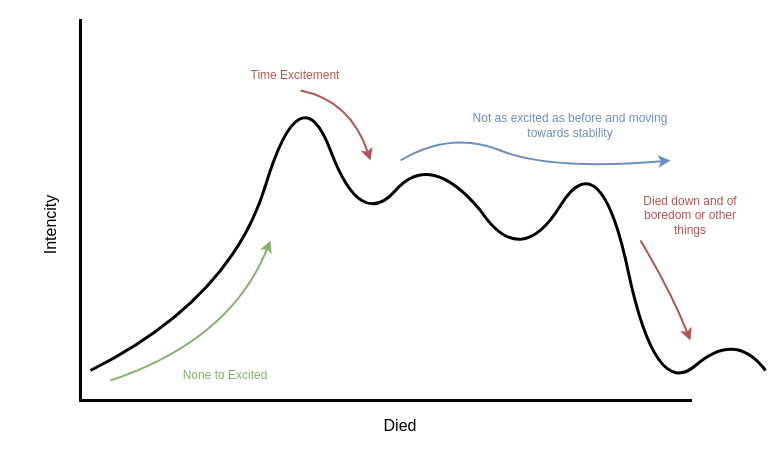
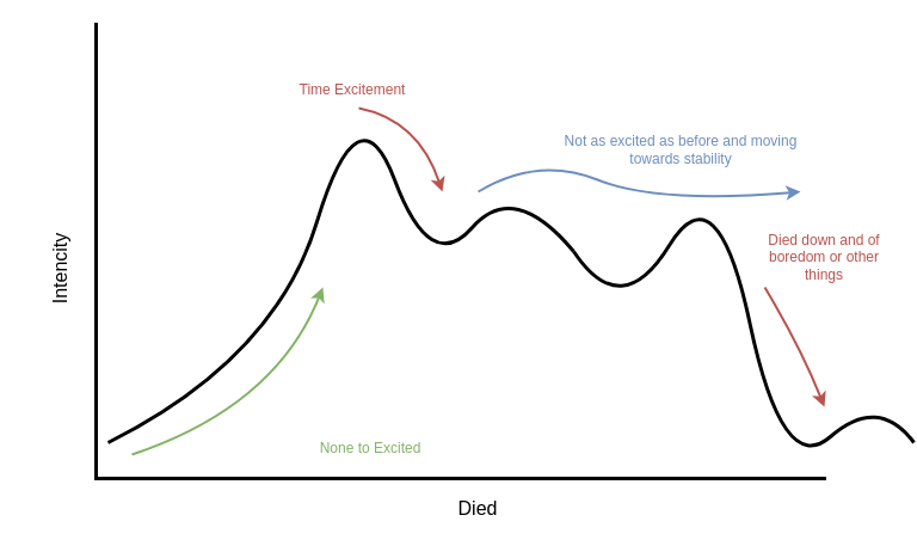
- <mxCell id="9" value="None to Excited" style="text;html=1;align=center;verticalAlign=middle;whiteSpace=wrap;rounded=0;fontColor=#82B366;" parent="2" vertex="1"><mxGeometry x="145" y="340" width="90" height="30" as="geometry" /></mxCell>
+ <mxCell id="9" value="None to Excited" style="text;html=1;align=center;verticalAlign=middle;whiteSpace=wrap;rounded=0;fontColor=#82B366;" parent="2" vertex="1"><mxGeometry x="230" y="340" width="90" height="30" as="geometry" /></mxCell>
